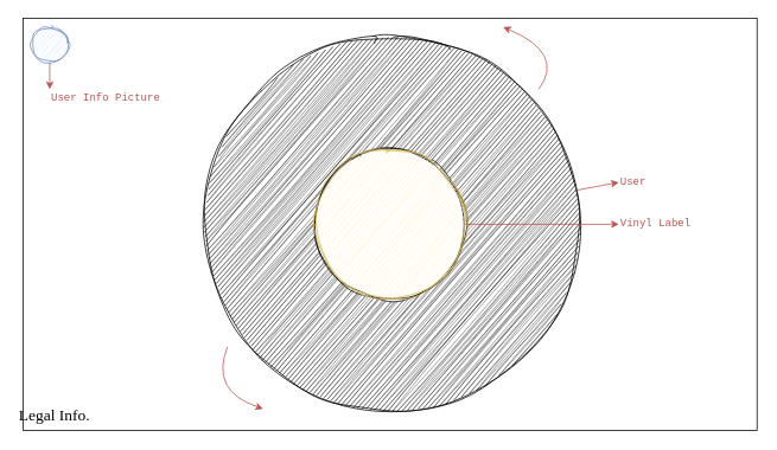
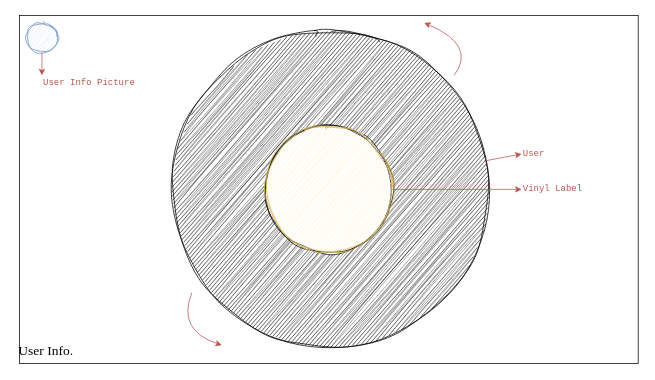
- <mxCell id="7" value="Legal Info." style="text;align=center;verticalAlign=middle;rounded=0;fontFamily=Just Another Hand;fontSource=https%3A%2F%2Ffonts.googleapis.com%2Fcss%3Ffamily%3DJust%2BAnother%2BHand;fontSize=18;fontStyle=0;spacing=4;spacingRight=0;html=1;" vertex="1" parent="1"><mxGeometry x="20" y="453" width="80" height="30" as="geometry" /></mxCell>
+ <mxCell id="7" value="User Info." style="text;align=center;verticalAlign=middle;rounded=0;fontFamily=Just Another Hand;fontSource=https%3A%2F%2Ffonts.googleapis.com%2Fcss%3Ffamily%3DJust%2BAnother%2BHand;fontSize=18;fontStyle=0;spacing=4;spacingRight=0;html=1;" vertex="1" parent="1"><mxGeometry x="20" y="453" width="80" height="30" as="geometry" /></mxCell>
